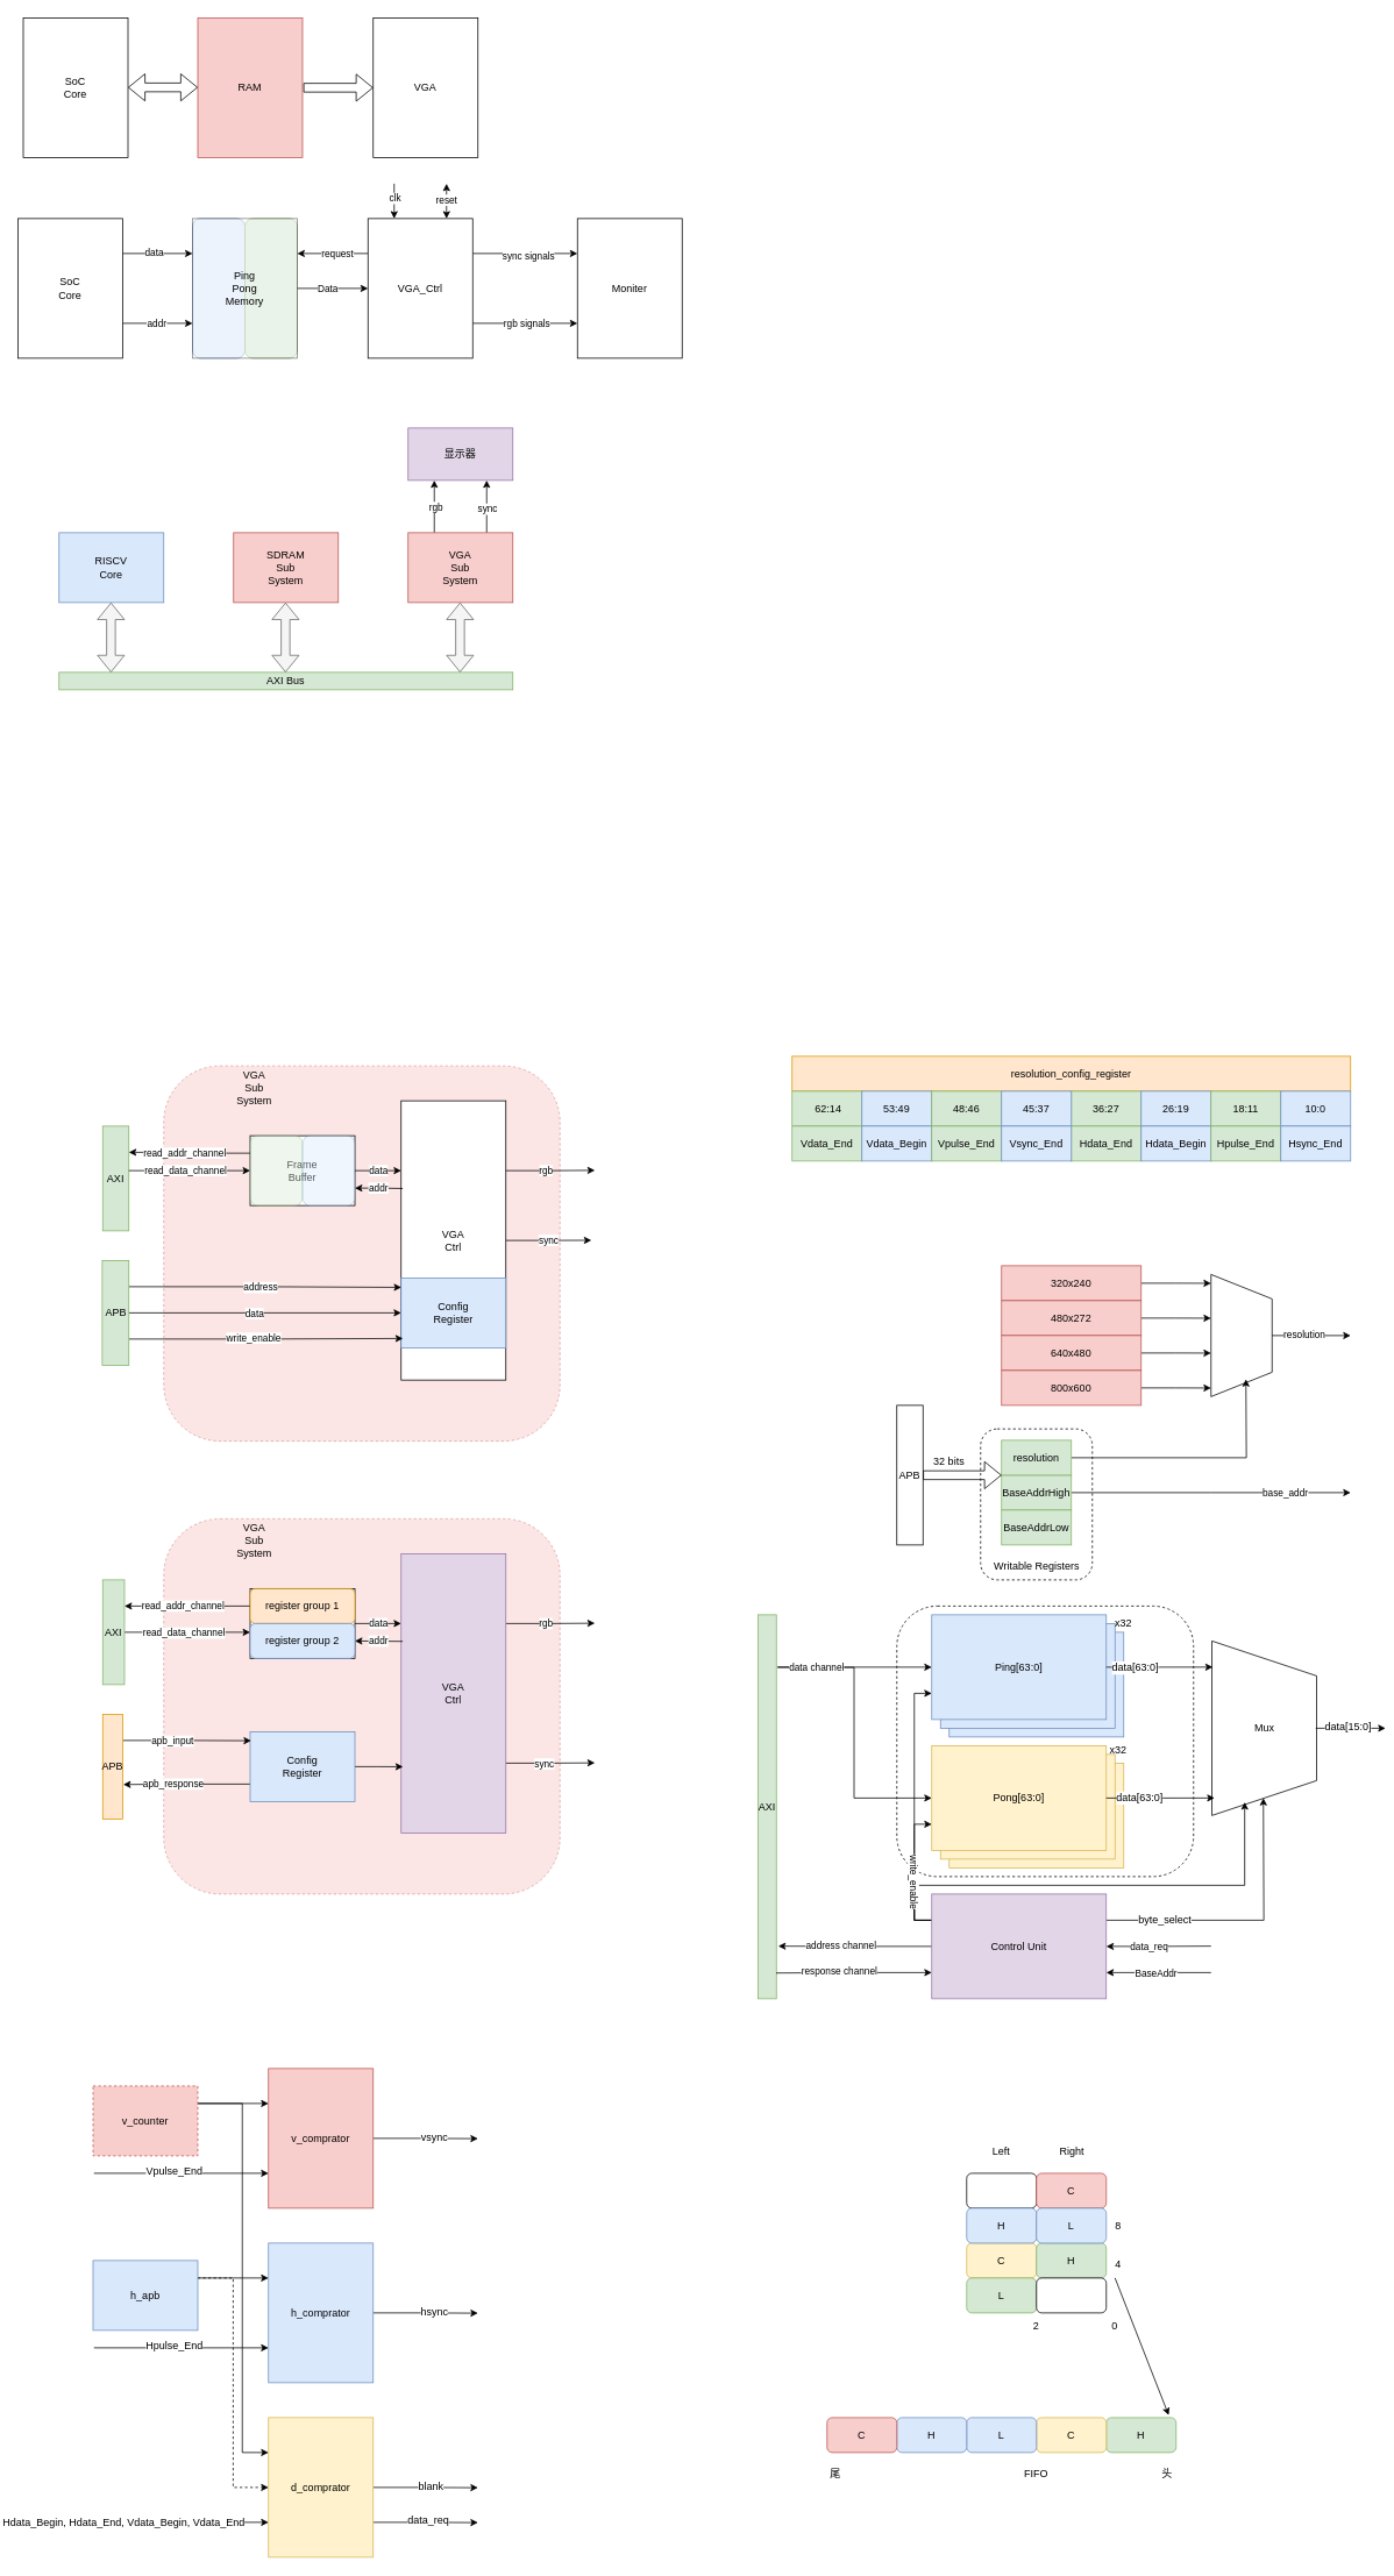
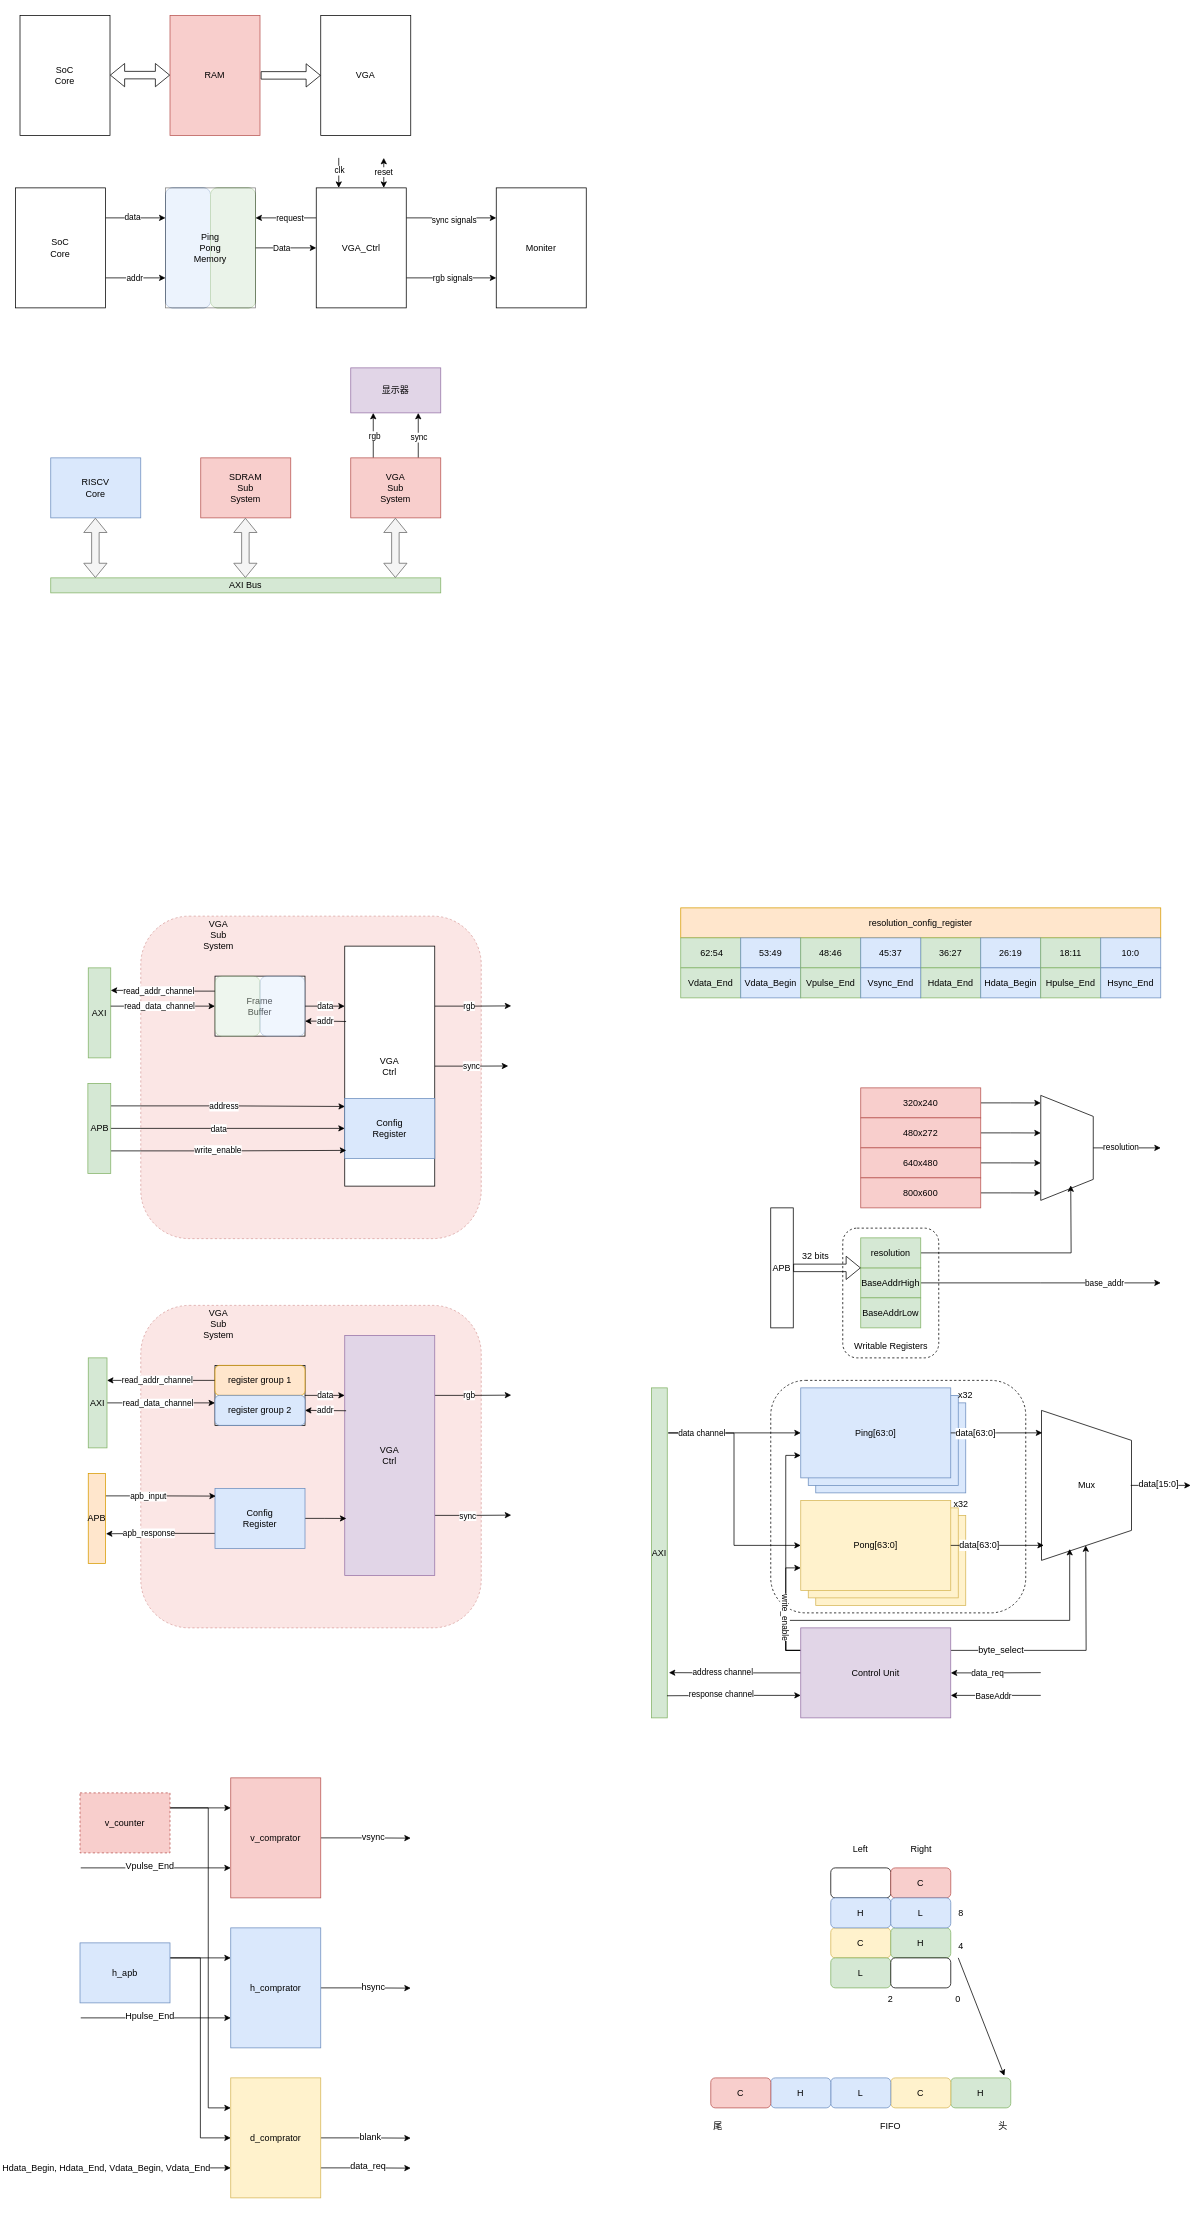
- <mxCell id="125" value="&amp;nbsp;62:14" style="rounded=0;whiteSpace=wrap;html=1;fillColor=#d5e8d4;strokeColor=#82b366;" parent="1" vertex="1"><mxGeometry x="907" y="1250" width="80" height="40" as="geometry" /></mxCell>
+ <mxCell id="125" value="&amp;nbsp;62:54" style="rounded=0;whiteSpace=wrap;html=1;fillColor=#d5e8d4;strokeColor=#82b366;" parent="1" vertex="1"><mxGeometry x="907" y="1250" width="80" height="40" as="geometry" /></mxCell>
- <mxCell id="165" style="edgeStyle=orthogonalEdgeStyle;rounded=0;orthogonalLoop=1;jettySize=auto;html=1;exitX=1;exitY=0.25;exitDx=0;exitDy=0;entryX=0;entryY=0.5;entryDx=0;entryDy=0;fontFamily=Helvetica;fontSize=12;fontColor=default;dashed=1;" parent="1" source="166" target="173" edge="1"><mxGeometry relative="1" as="geometry" /></mxCell>
+ <mxCell id="165" style="edgeStyle=orthogonalEdgeStyle;rounded=0;orthogonalLoop=1;jettySize=auto;html=1;exitX=1;exitY=0.25;exitDx=0;exitDy=0;entryX=0;entryY=0.5;entryDx=0;entryDy=0;fontFamily=Helvetica;fontSize=12;fontColor=default;" parent="1" source="166" target="173" edge="1"><mxGeometry relative="1" as="geometry" /></mxCell>
